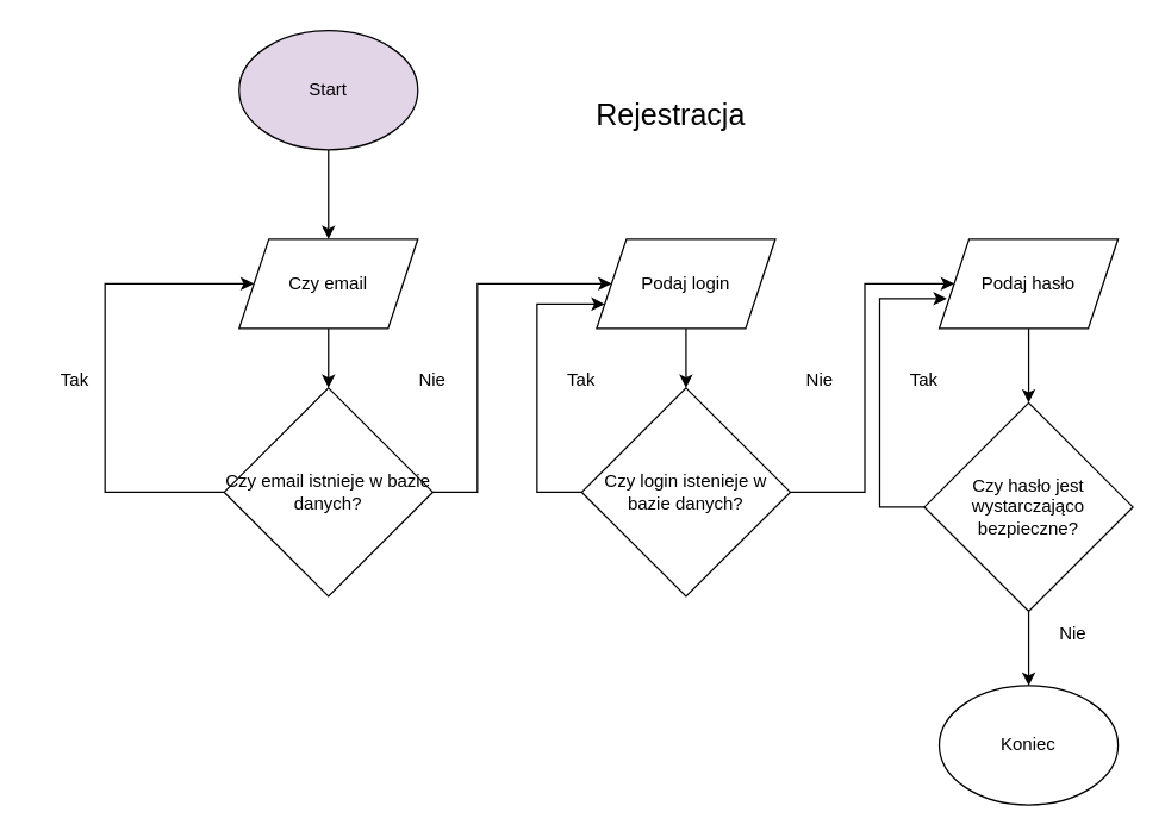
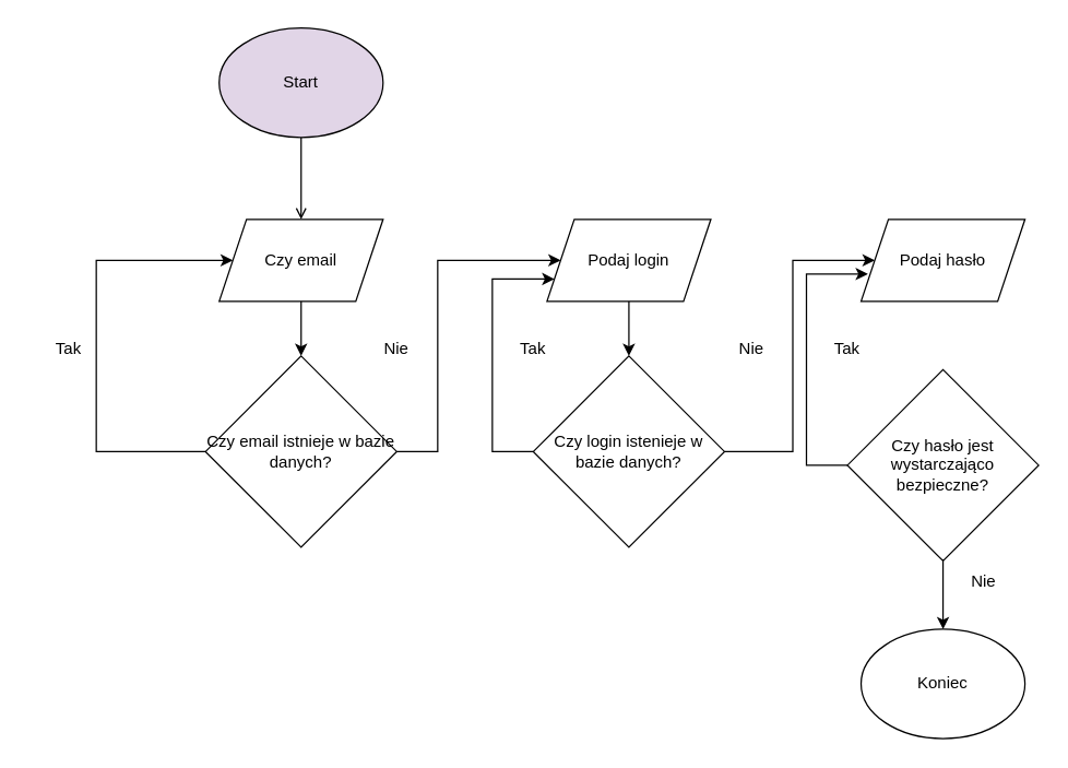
- <mxCell id="10" value="&lt;font style=&quot;font-size: 20px;&quot;&gt;Rejestracja&lt;/font&gt;" style="text;html=1;strokeColor=none;fillColor=none;align=center;verticalAlign=middle;whiteSpace=wrap;rounded=0;" vertex="1" parent="1"><mxGeometry x="390" y="41.43" width="120" height="68.57" as="geometry" /></mxCell>
- <mxCell id="2" style="edgeStyle=orthogonalEdgeStyle;rounded=0;orthogonalLoop=1;jettySize=auto;html=1;" edge="1" parent="1" source="3" target="6"><mxGeometry relative="1" as="geometry" /></mxCell>
+ <mxCell id="2" style="edgeStyle=orthogonalEdgeStyle;rounded=0;orthogonalLoop=1;jettySize=auto;html=1;endArrow=open;" edge="1" parent="1" source="3" target="6"><mxGeometry relative="1" as="geometry" /></mxCell>
- <mxCell id="13" style="edgeStyle=orthogonalEdgeStyle;rounded=0;orthogonalLoop=1;jettySize=auto;html=1;entryX=0.5;entryY=0;entryDx=0;entryDy=0;" edge="1" parent="1" source="14" target="19"><mxGeometry relative="1" as="geometry" /></mxCell>
